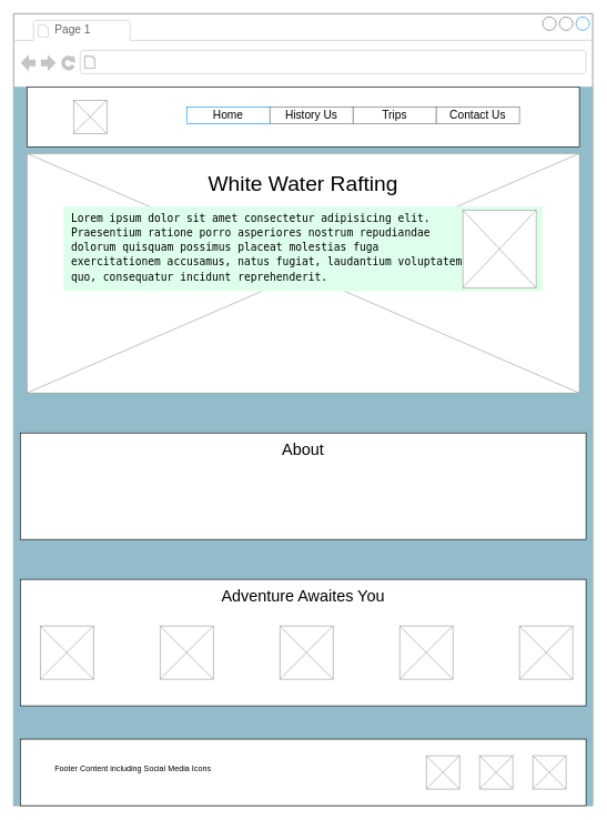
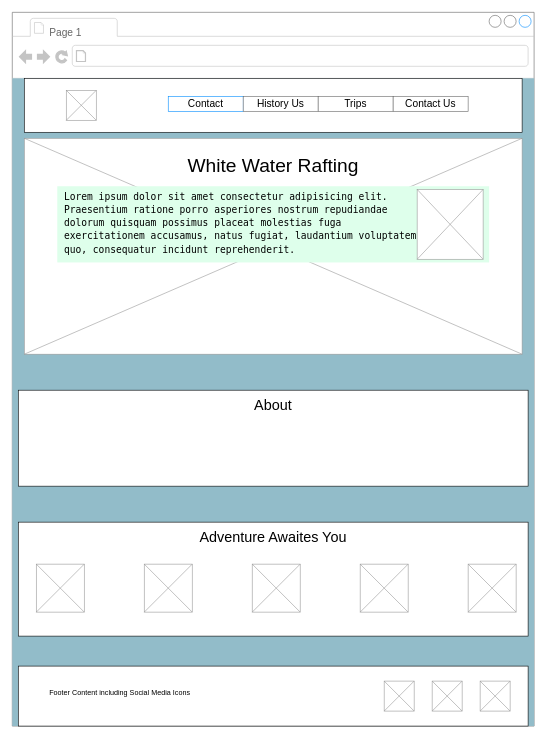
- <mxCell id="3" value="Page 1" style="strokeWidth=1;shadow=0;dashed=0;align=center;html=1;shape=mxgraph.mockup.containers.anchor;fontSize=17;fontColor=#666666;align=left;whiteSpace=wrap;" vertex="1" parent="2"><mxGeometry x="60" y="12" width="110" height="26" as="geometry" /></mxCell>
+ <mxCell id="3" value="Page 1" style="strokeWidth=1;shadow=0;dashed=0;align=center;html=1;shape=mxgraph.mockup.containers.anchor;fontSize=17;fontColor=#666666;align=left;whiteSpace=wrap;" vertex="1" parent="2"><mxGeometry x="60" y="12" width="90" height="45" as="geometry" /></mxCell>
- <mxCell id="31" value="Home" style="text;strokeColor=#008CFF;align=center;verticalAlign=middle;spacingLeft=10;spacingRight=10;overflow=hidden;points=[[0,0.5],[1,0.5]];portConstraint=eastwest;rotatable=0;whiteSpace=wrap;html=1;fillColor=#ffffff;fontColor=#000000;fontSize=17;" parent="30" vertex="1"><mxGeometry width="125" height="25" as="geometry" /></mxCell>
+ <mxCell id="31" value="Contact" style="text;strokeColor=#008CFF;align=center;verticalAlign=middle;spacingLeft=10;spacingRight=10;overflow=hidden;points=[[0,0.5],[1,0.5]];portConstraint=eastwest;rotatable=0;whiteSpace=wrap;html=1;fillColor=#ffffff;fontColor=#000000;fontSize=17;" parent="30" vertex="1"><mxGeometry width="125" height="25" as="geometry" /></mxCell>
